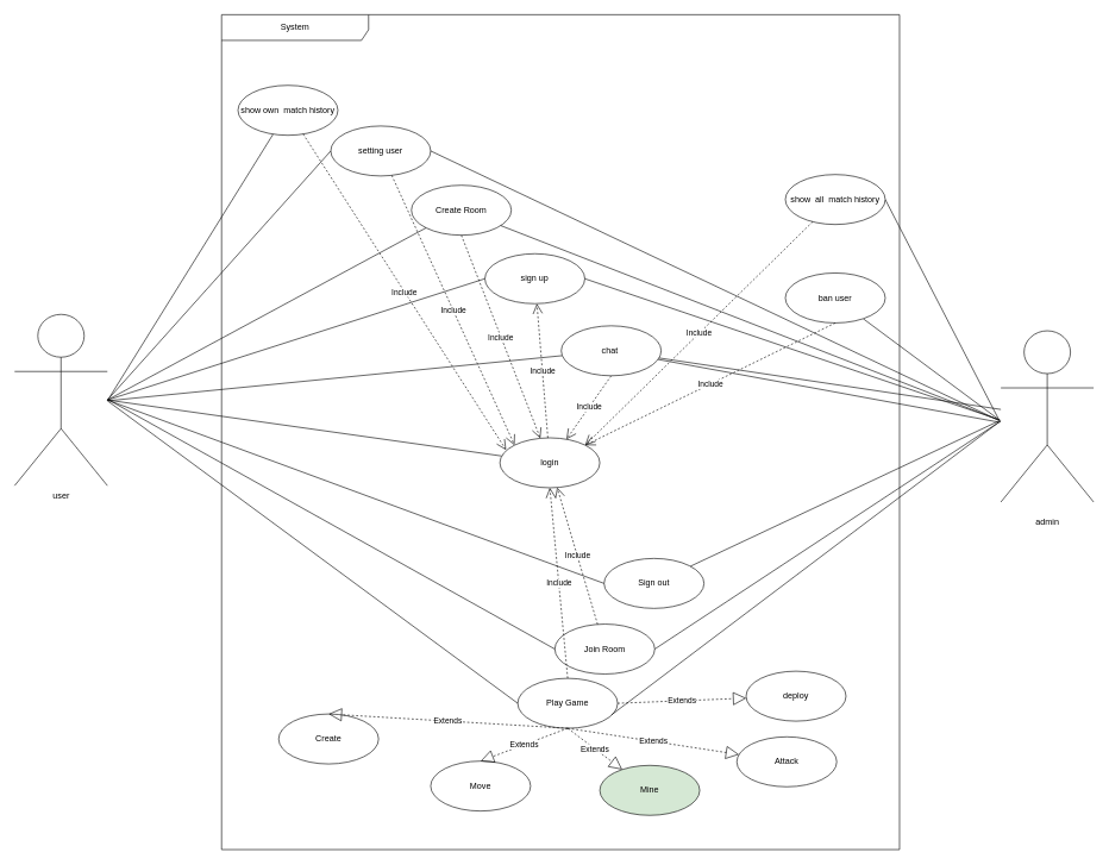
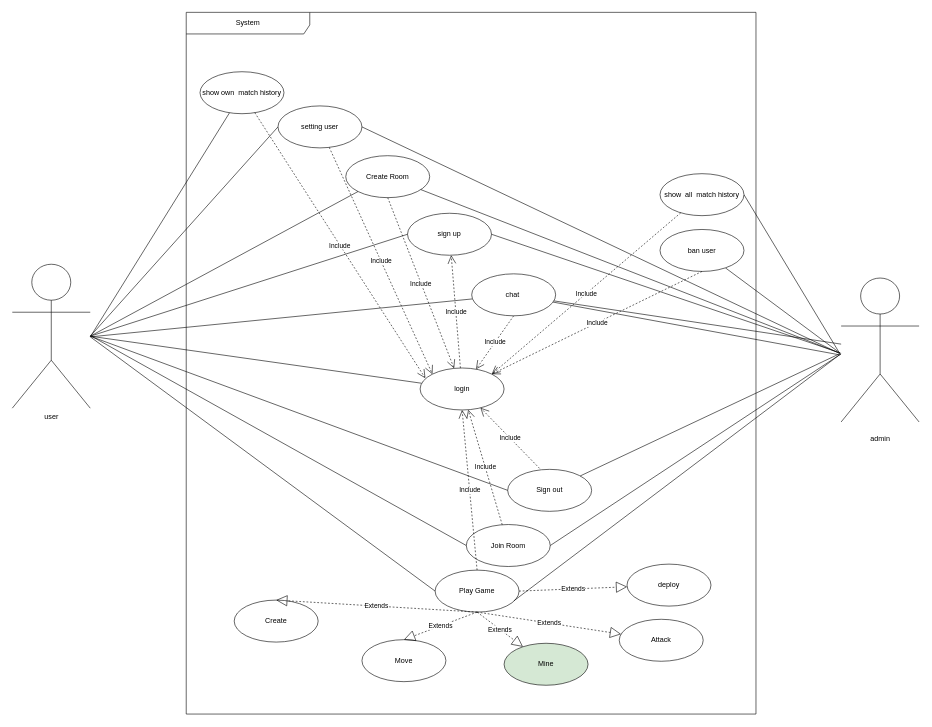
- <mxCell id="50" value="show&amp;nbsp; all&amp;nbsp; match history" style="ellipse;whiteSpace=wrap;html=1;" vertex="1" parent="1"><mxGeometry x="1100" y="244" width="140" height="70" as="geometry" /></mxCell>
+ <mxCell id="50" value="show&amp;nbsp; all&amp;nbsp; match history" style="ellipse;whiteSpace=wrap;html=1;" vertex="1" parent="1"><mxGeometry x="1100" y="289" width="140" height="70" as="geometry" /></mxCell>
+ <mxCell id="23" value="Include" style="endArrow=open;endSize=12;dashed=1;html=1;exitX=0.38;exitY=-0.023;exitDx=0;exitDy=0;exitPerimeter=0;" parent="1" source="11" target="7" edge="1"><mxGeometry width="160" relative="1" as="geometry"><mxPoint x="630" y="680" as="sourcePoint" /><mxPoint x="520" y="545" as="targetPoint" /></mxGeometry></mxCell>
